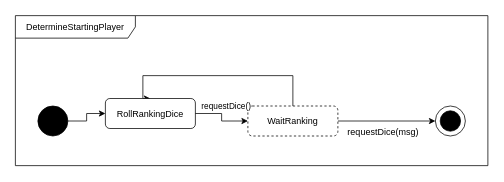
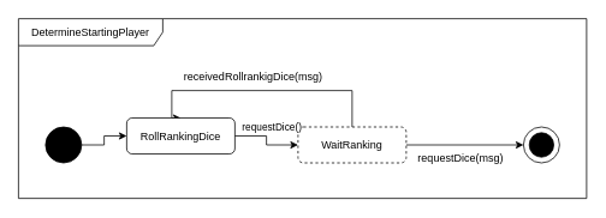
+ <mxCell id="13" value="receivedRollrankigDice(msg)" style="text;html=1;align=center;verticalAlign=middle;resizable=0;points=[];autosize=1;strokeColor=none;fillColor=none;" vertex="1" parent="2"><mxGeometry x="170" y="50" width="180" height="30" as="geometry" /></mxCell>
